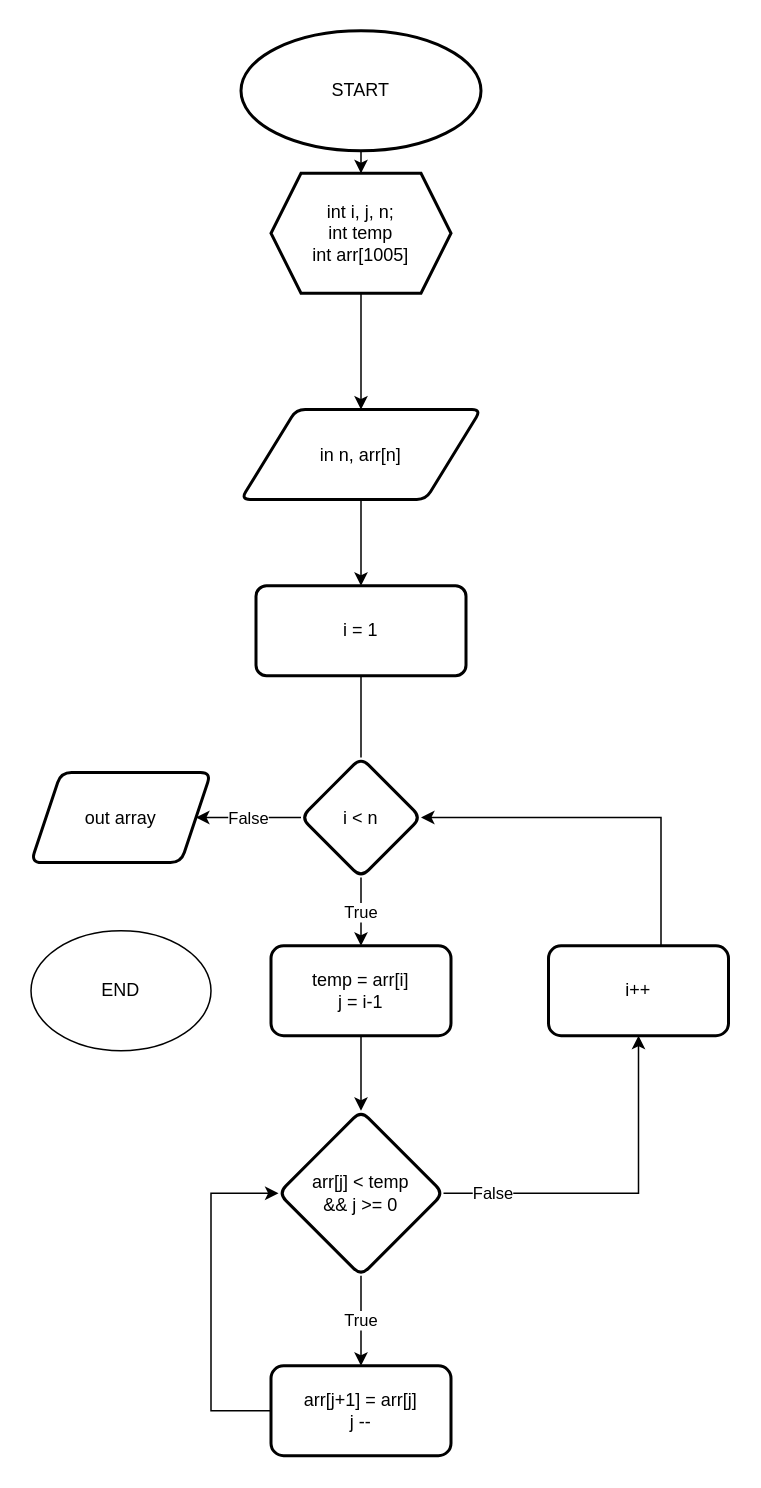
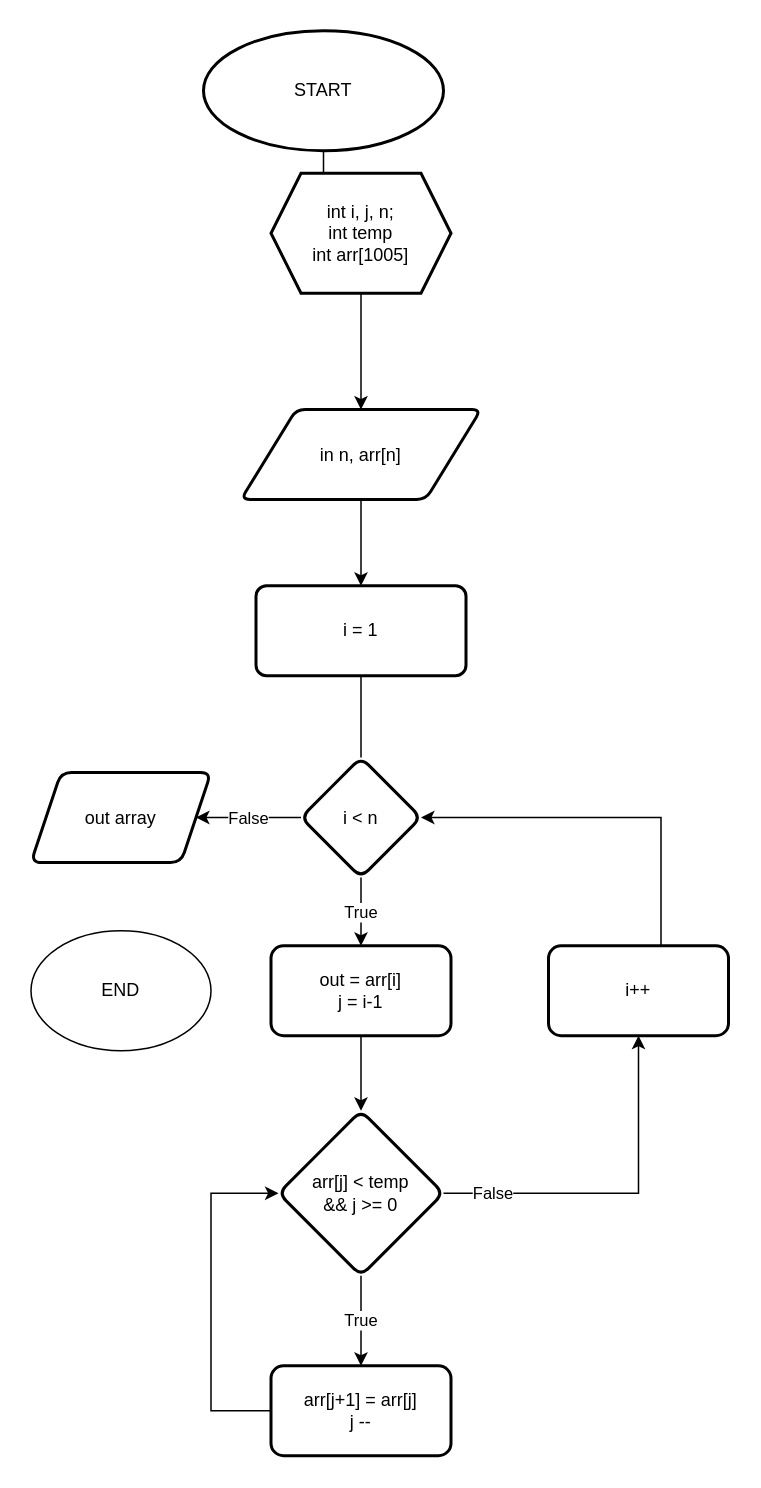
- <mxCell id="3" value="START" style="strokeWidth=2;html=1;shape=mxgraph.flowchart.start_1;whiteSpace=wrap;" parent="1" vertex="1"><mxGeometry x="160" y="20" width="160" height="80" as="geometry" /></mxCell>
+ <mxCell id="3" value="START" style="strokeWidth=2;html=1;shape=mxgraph.flowchart.start_1;whiteSpace=wrap;" parent="1" vertex="1"><mxGeometry x="135" y="20" width="160" height="80" as="geometry" /></mxCell>
- <mxCell id="14" value="temp = arr[i]&lt;br&gt;j = i-1" style="whiteSpace=wrap;html=1;rounded=1;arcSize=14;strokeWidth=2;" vertex="1" parent="1"><mxGeometry x="180" y="630" width="120" height="60" as="geometry" /></mxCell>
+ <mxCell id="14" value="out = arr[i]&lt;br&gt;j = i-1" style="whiteSpace=wrap;html=1;rounded=1;arcSize=14;strokeWidth=2;" vertex="1" parent="1"><mxGeometry x="180" y="630" width="120" height="60" as="geometry" /></mxCell>
